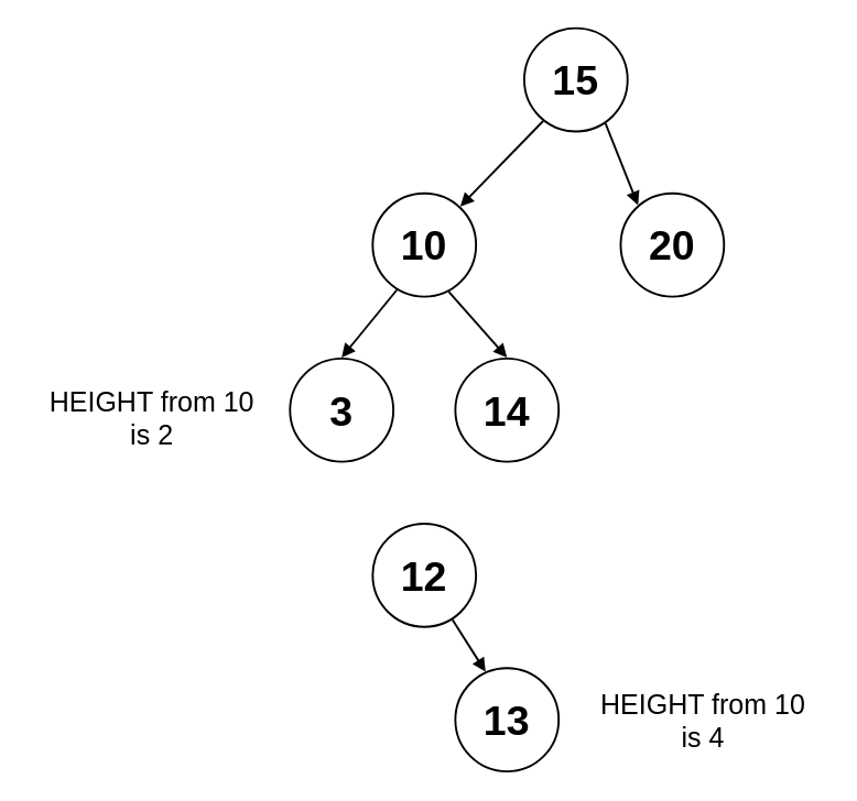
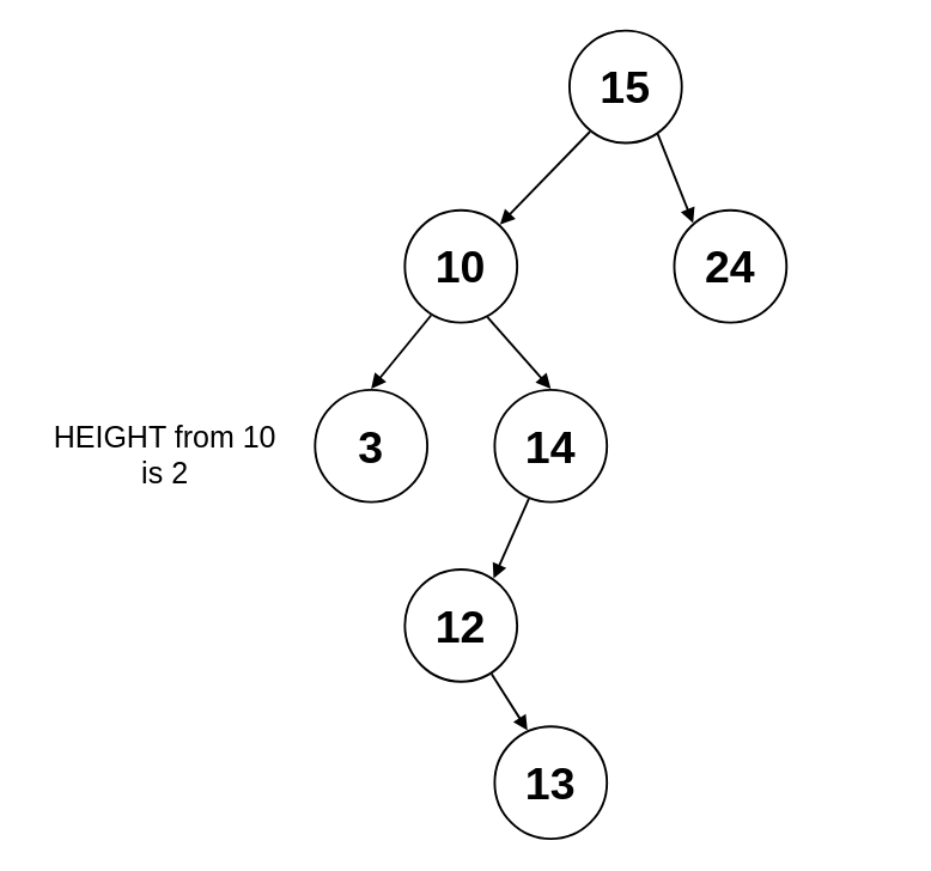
- <mxCell id="4" value="20" style="html=1;overflow=block;blockSpacing=1;whiteSpace=wrap;ellipse;fontSize=30;fontColor=default;fontStyle=1;spacing=3.8;strokeOpacity=100;strokeWidth=1.5;" vertex="1" parent="1"><mxGeometry x="450" y="140" width="75" height="75" as="geometry" /></mxCell>
+ <mxCell id="4" value="24" style="html=1;overflow=block;blockSpacing=1;whiteSpace=wrap;ellipse;fontSize=30;fontColor=default;fontStyle=1;spacing=3.8;strokeOpacity=100;strokeWidth=1.5;" vertex="1" parent="1"><mxGeometry x="450" y="140" width="75" height="75" as="geometry" /></mxCell>
+ <mxCell id="12" value="" style="html=1;jettySize=18;whiteSpace=wrap;fontSize=13;strokeOpacity=100;strokeWidth=1.5;rounded=0;startArrow=none;endArrow=block;endFill=1;exitX=0.304;exitY=0.971;exitPerimeter=0;entryX=0.79;entryY=0.081;entryPerimeter=0;" edge="1" parent="1" source="6" target="11"><mxGeometry width="100" height="100" relative="1" as="geometry"><Array as="points" /></mxGeometry></mxCell>
- <mxCell id="14" value="HEIGHT from 10 &#10;is 4" style="html=1;overflow=block;blockSpacing=1;whiteSpace=wrap;fontSize=20;fontColor=default;spacing=3.8;strokeOpacity=0;fillOpacity=0;fillColor=#ffffff;strokeWidth=1.5;" vertex="1" parent="1"><mxGeometry x="420" y="495" width="180" height="56" as="geometry" /></mxCell>
